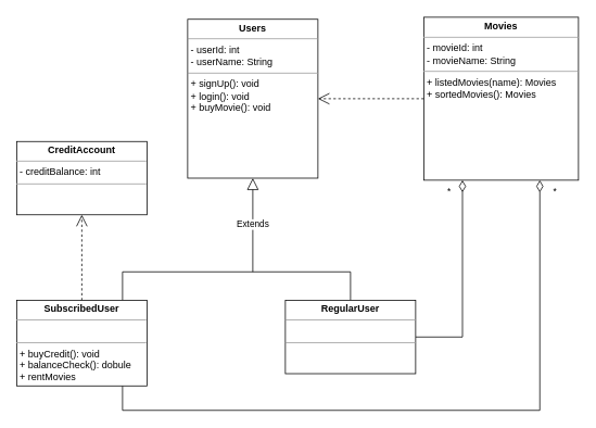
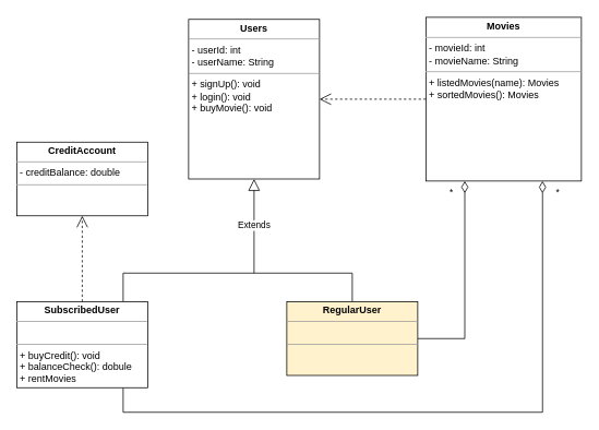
- <mxCell id="14" value="&lt;p style=&quot;margin:0px;margin-top:4px;text-align:center;&quot;&gt;&lt;b&gt;C&lt;/b&gt;&lt;b style=&quot;background-color: initial;&quot;&gt;reditAccount&lt;/b&gt;&lt;/p&gt;&lt;hr size=&quot;1&quot;&gt;&lt;p style=&quot;margin:0px;margin-left:4px;&quot;&gt;-&amp;nbsp;creditBalance: int&lt;/p&gt;&lt;hr size=&quot;1&quot;&gt;&lt;p style=&quot;margin:0px;margin-left:4px;&quot;&gt;&amp;nbsp;&lt;/p&gt;" style="verticalAlign=top;align=left;overflow=fill;fontSize=12;fontFamily=Helvetica;html=1;whiteSpace=wrap;" vertex="1" parent="1"><mxGeometry x="20" y="173" width="160" height="90" as="geometry" /></mxCell>
+ <mxCell id="14" value="&lt;p style=&quot;margin:0px;margin-top:4px;text-align:center;&quot;&gt;&lt;b&gt;C&lt;/b&gt;&lt;b style=&quot;background-color: initial;&quot;&gt;reditAccount&lt;/b&gt;&lt;/p&gt;&lt;hr size=&quot;1&quot;&gt;&lt;p style=&quot;margin:0px;margin-left:4px;&quot;&gt;-&amp;nbsp;creditBalance: double&lt;/p&gt;&lt;hr size=&quot;1&quot;&gt;&lt;p style=&quot;margin:0px;margin-left:4px;&quot;&gt;&amp;nbsp;&lt;/p&gt;" style="verticalAlign=top;align=left;overflow=fill;fontSize=12;fontFamily=Helvetica;html=1;whiteSpace=wrap;" vertex="1" parent="1"><mxGeometry x="20" y="173" width="160" height="90" as="geometry" /></mxCell>
- <mxCell id="12" value="&lt;p style=&quot;margin:0px;margin-top:4px;text-align:center;&quot;&gt;&lt;b&gt;RegularUser&lt;/b&gt;&lt;br&gt;&lt;/p&gt;&lt;hr size=&quot;1&quot;&gt;&lt;p style=&quot;margin:0px;margin-left:4px;&quot;&gt;&lt;br&gt;&lt;/p&gt;&lt;hr size=&quot;1&quot;&gt;&lt;p style=&quot;margin:0px;margin-left:4px;&quot;&gt;&lt;br&gt;&lt;/p&gt;" style="verticalAlign=top;align=left;overflow=fill;fontSize=12;fontFamily=Helvetica;html=1;whiteSpace=wrap;" vertex="1" parent="1"><mxGeometry x="350" y="368" width="160" height="90" as="geometry" /></mxCell>
+ <mxCell id="12" value="&lt;p style=&quot;margin:0px;margin-top:4px;text-align:center;&quot;&gt;&lt;b&gt;RegularUser&lt;/b&gt;&lt;br&gt;&lt;/p&gt;&lt;hr size=&quot;1&quot;&gt;&lt;p style=&quot;margin:0px;margin-left:4px;&quot;&gt;&lt;br&gt;&lt;/p&gt;&lt;hr size=&quot;1&quot;&gt;&lt;p style=&quot;margin:0px;margin-left:4px;&quot;&gt;&lt;br&gt;&lt;/p&gt;" style="verticalAlign=top;align=left;overflow=fill;fontSize=12;fontFamily=Helvetica;html=1;whiteSpace=wrap;fillColor=#fff2cc;" vertex="1" parent="1"><mxGeometry x="350" y="368" width="160" height="90" as="geometry" /></mxCell>
